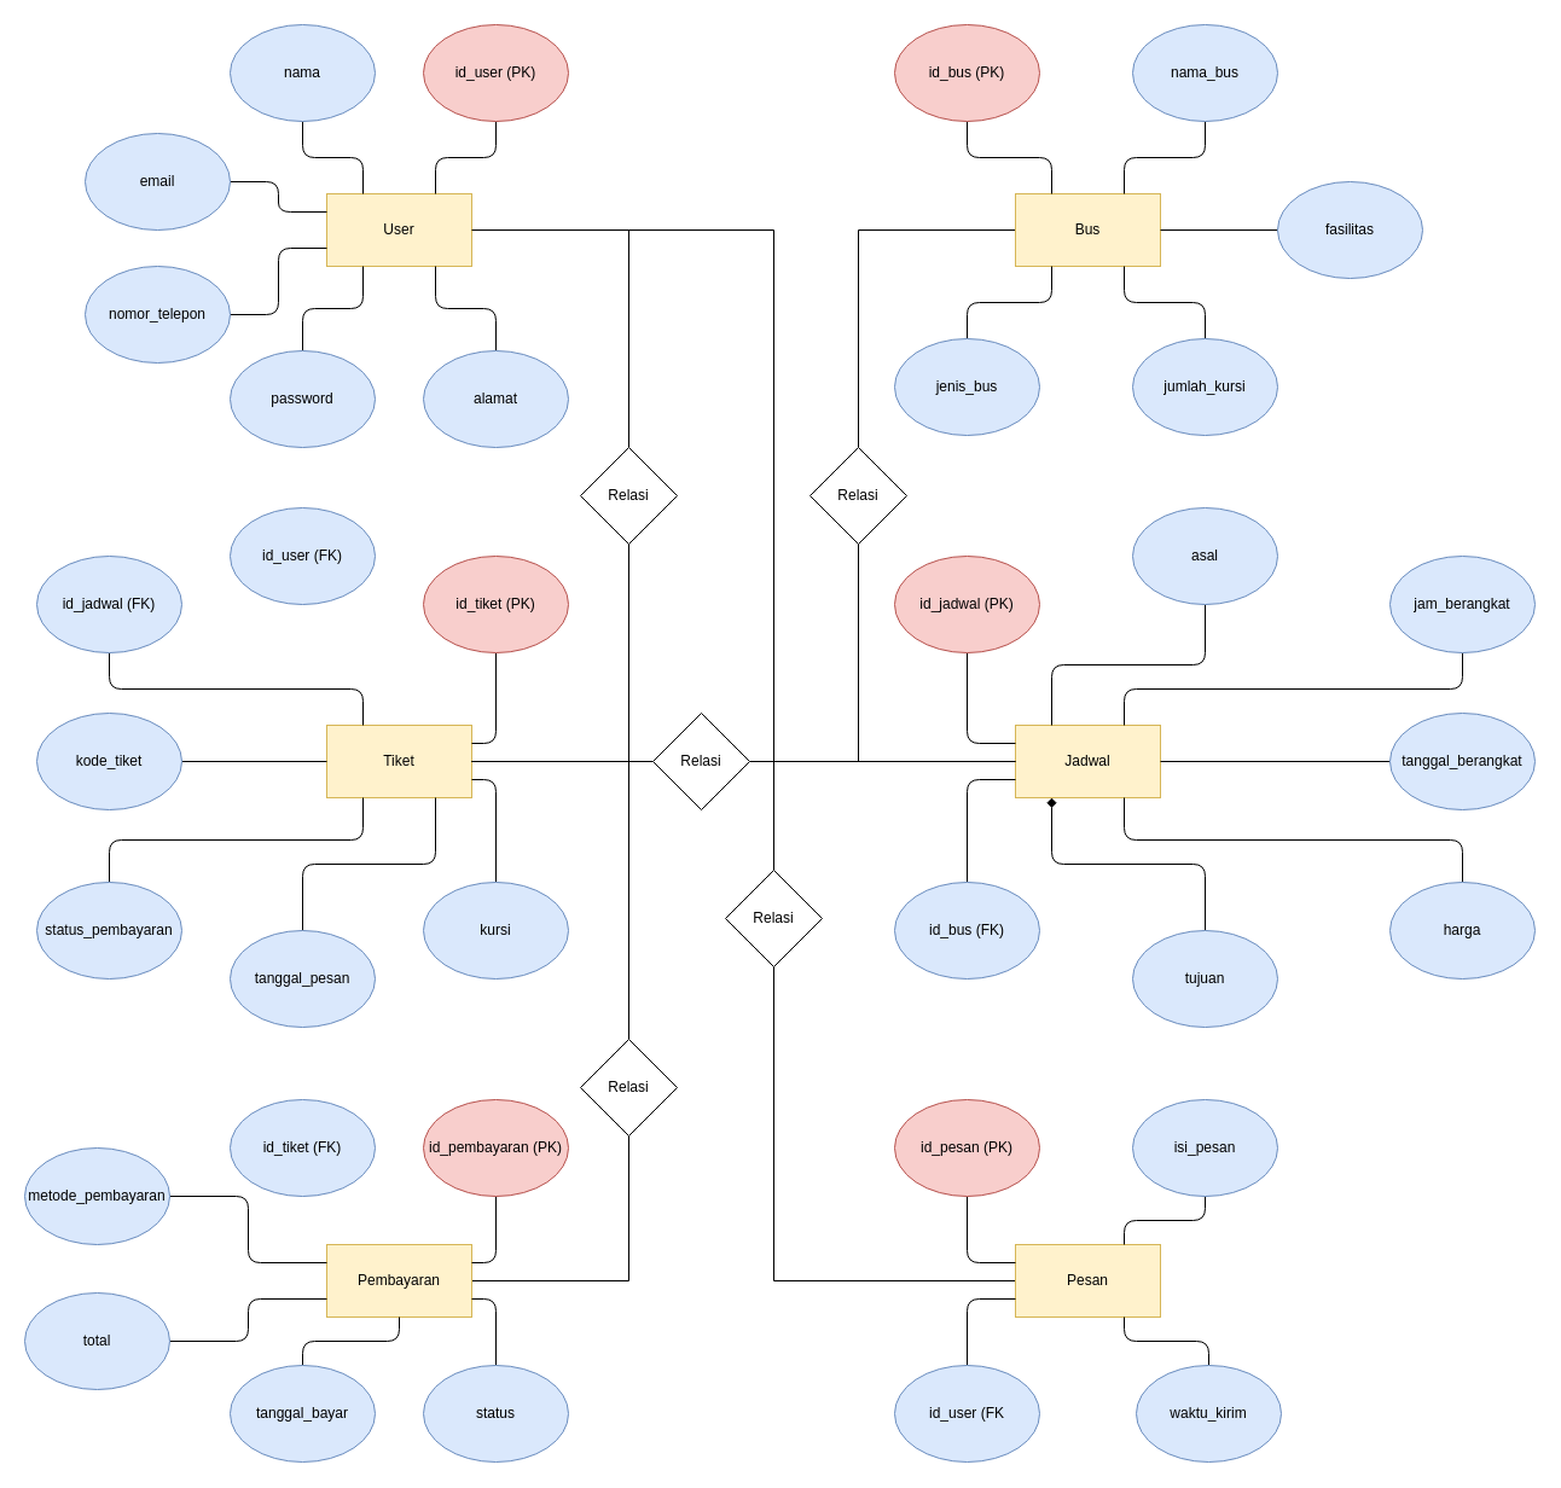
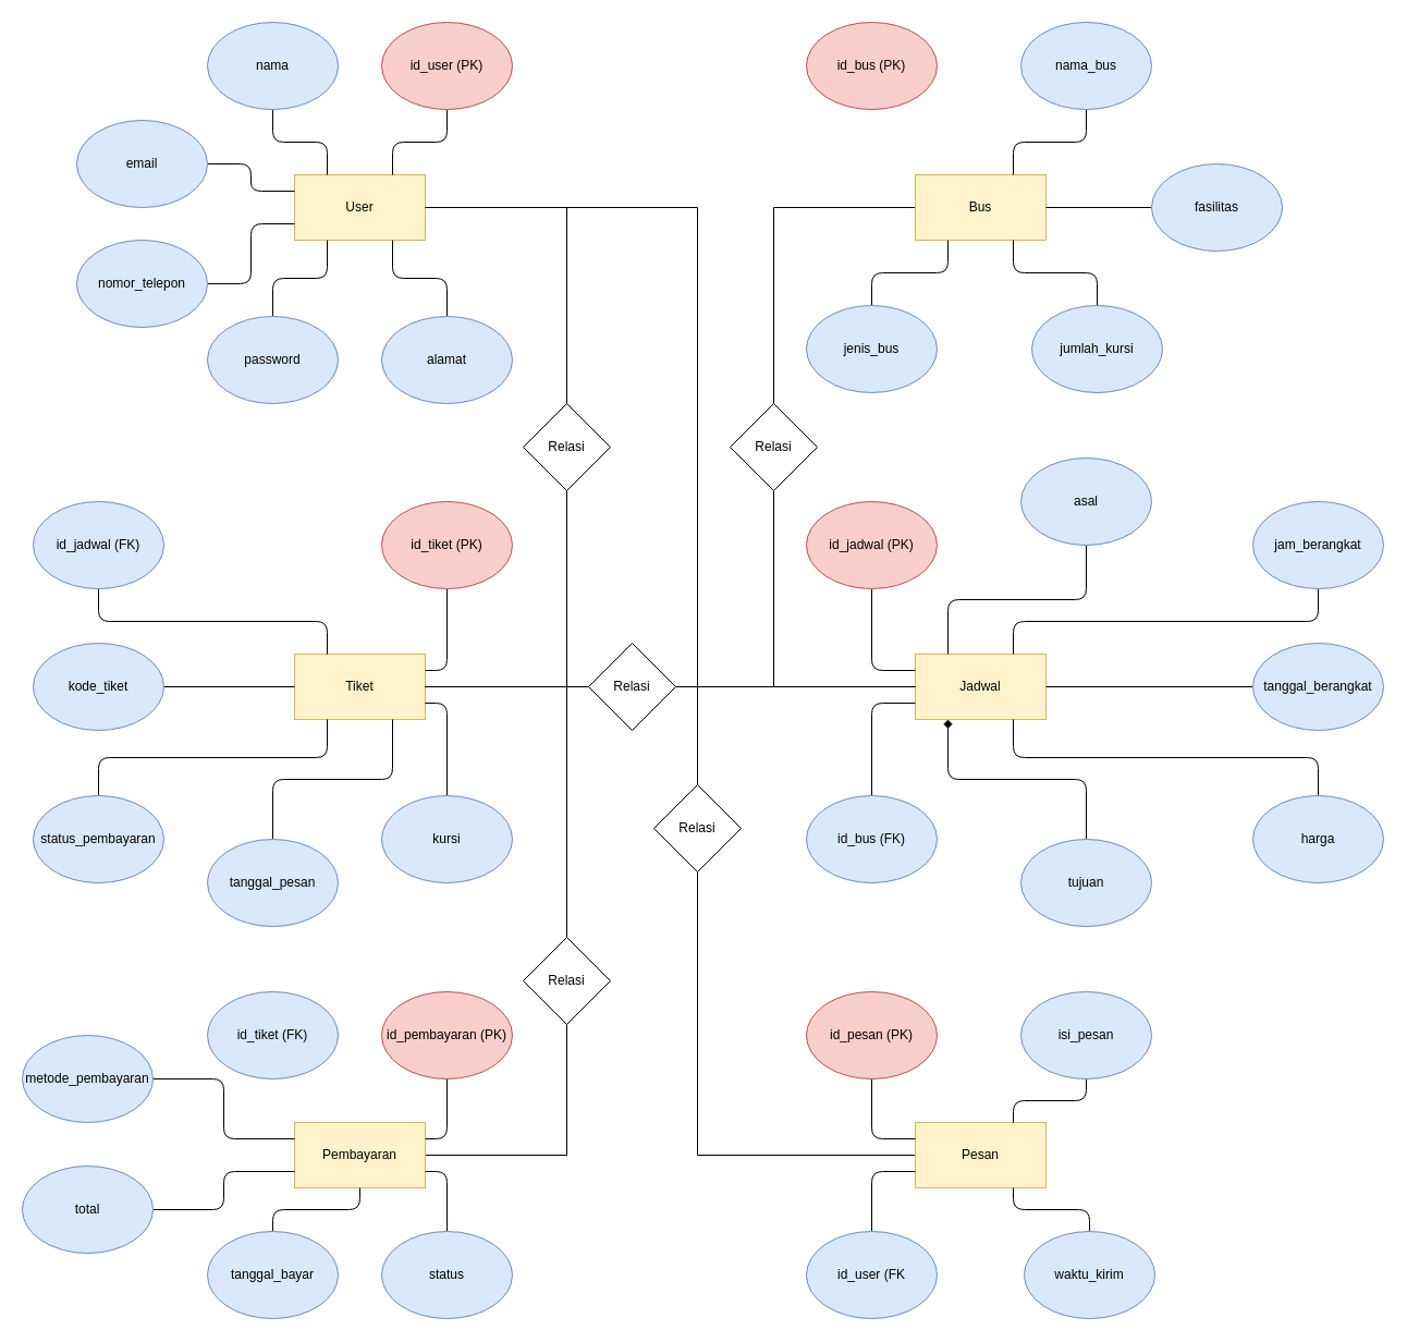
- <mxCell id="18" style="edgeStyle=orthogonalEdgeStyle;rounded=1;orthogonalLoop=1;jettySize=auto;html=1;exitX=0.5;exitY=1;exitDx=0;exitDy=0;entryX=0.25;entryY=0;entryDx=0;entryDy=0;curved=0;endArrow=none;startFill=0;" edge="1" parent="1" source="19" target="17"><mxGeometry relative="1" as="geometry" /></mxCell>
- <mxCell id="25" value="jumlah_kursi" style="ellipse;whiteSpace=wrap;html=1;fillColor=#dae8fc;strokeColor=#6c8ebf;" vertex="1" parent="1"><mxGeometry x="937" y="280" width="120" height="80" as="geometry" /></mxCell>
+ <mxCell id="25" value="jumlah_kursi" style="ellipse;whiteSpace=wrap;html=1;fillColor=#dae8fc;strokeColor=#6c8ebf;" vertex="1" parent="1"><mxGeometry x="947" y="280" width="120" height="80" as="geometry" /></mxCell>
- <mxCell id="46" value="id_user (FK)" style="ellipse;whiteSpace=wrap;html=1;fillColor=#dae8fc;strokeColor=#6c8ebf;" vertex="1" parent="1"><mxGeometry x="190" y="420" width="120" height="80" as="geometry" /></mxCell>
